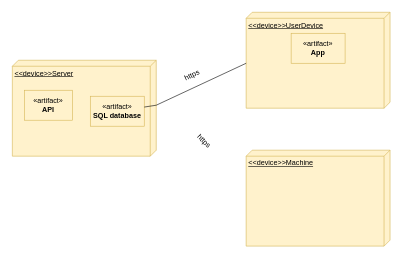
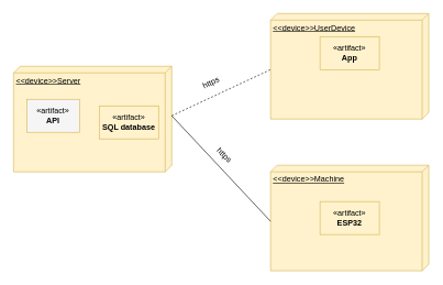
- <mxCell id="7" style="rounded=0;orthogonalLoop=1;jettySize=auto;html=1;exitX=0;exitY=0;exitDx=75;exitDy=0;exitPerimeter=0;entryX=0;entryY=0;entryDx=85;entryDy=240;entryPerimeter=0;strokeColor=default;endArrow=none;endFill=0;" edge="1" parent="1" source="2" target="5"><mxGeometry relative="1" as="geometry" /></mxCell>
+ <mxCell id="7" style="rounded=0;orthogonalLoop=1;jettySize=auto;html=1;exitX=0;exitY=0;exitDx=75;exitDy=0;exitPerimeter=0;entryX=0;entryY=0;entryDx=85;entryDy=240;entryPerimeter=0;strokeColor=default;endArrow=none;endFill=0;dashed=1;" edge="1" parent="1" source="2" target="5"><mxGeometry relative="1" as="geometry" /></mxCell>
- <mxCell id="3" value="«artifact»&lt;br&gt;&lt;b&gt;API&lt;/b&gt;" style="html=1;whiteSpace=wrap;fillColor=#fff2cc;strokeColor=#d6b656;" vertex="1" parent="1"><mxGeometry x="40" y="150" width="80" height="50" as="geometry" /></mxCell>
+ <mxCell id="3" value="«artifact»&lt;br&gt;&lt;b&gt;API&lt;/b&gt;" style="html=1;whiteSpace=wrap;fillColor=#f5f5f5;strokeColor=#d6b656;" vertex="1" parent="1"><mxGeometry x="40" y="150" width="80" height="50" as="geometry" /></mxCell>
- <mxCell id="11" style="rounded=0;orthogonalLoop=1;jettySize=auto;html=1;exitX=0;exitY=0;exitDx=75;exitDy=0;exitPerimeter=0;endArrow=none;endFill=0;" edge="1" parent="1" source="2" target="4"><mxGeometry relative="1" as="geometry" /></mxCell>
+ <mxCell id="11" style="rounded=0;orthogonalLoop=1;jettySize=auto;html=1;exitX=0;exitY=0;exitDx=75;exitDy=0;exitPerimeter=0;entryX=0;entryY=0;entryDx=85;entryDy=240;entryPerimeter=0;endArrow=none;endFill=0;" edge="1" parent="1" source="2" target="9"><mxGeometry relative="1" as="geometry" /></mxCell>
+ <mxCell id="10" value="«artifact»&lt;br&gt;&lt;b&gt;ESP32&lt;/b&gt;" style="html=1;whiteSpace=wrap;fillColor=#fff2cc;strokeColor=#d6b656;" vertex="1" parent="1"><mxGeometry x="485" y="305" width="90" height="50" as="geometry" /></mxCell>
